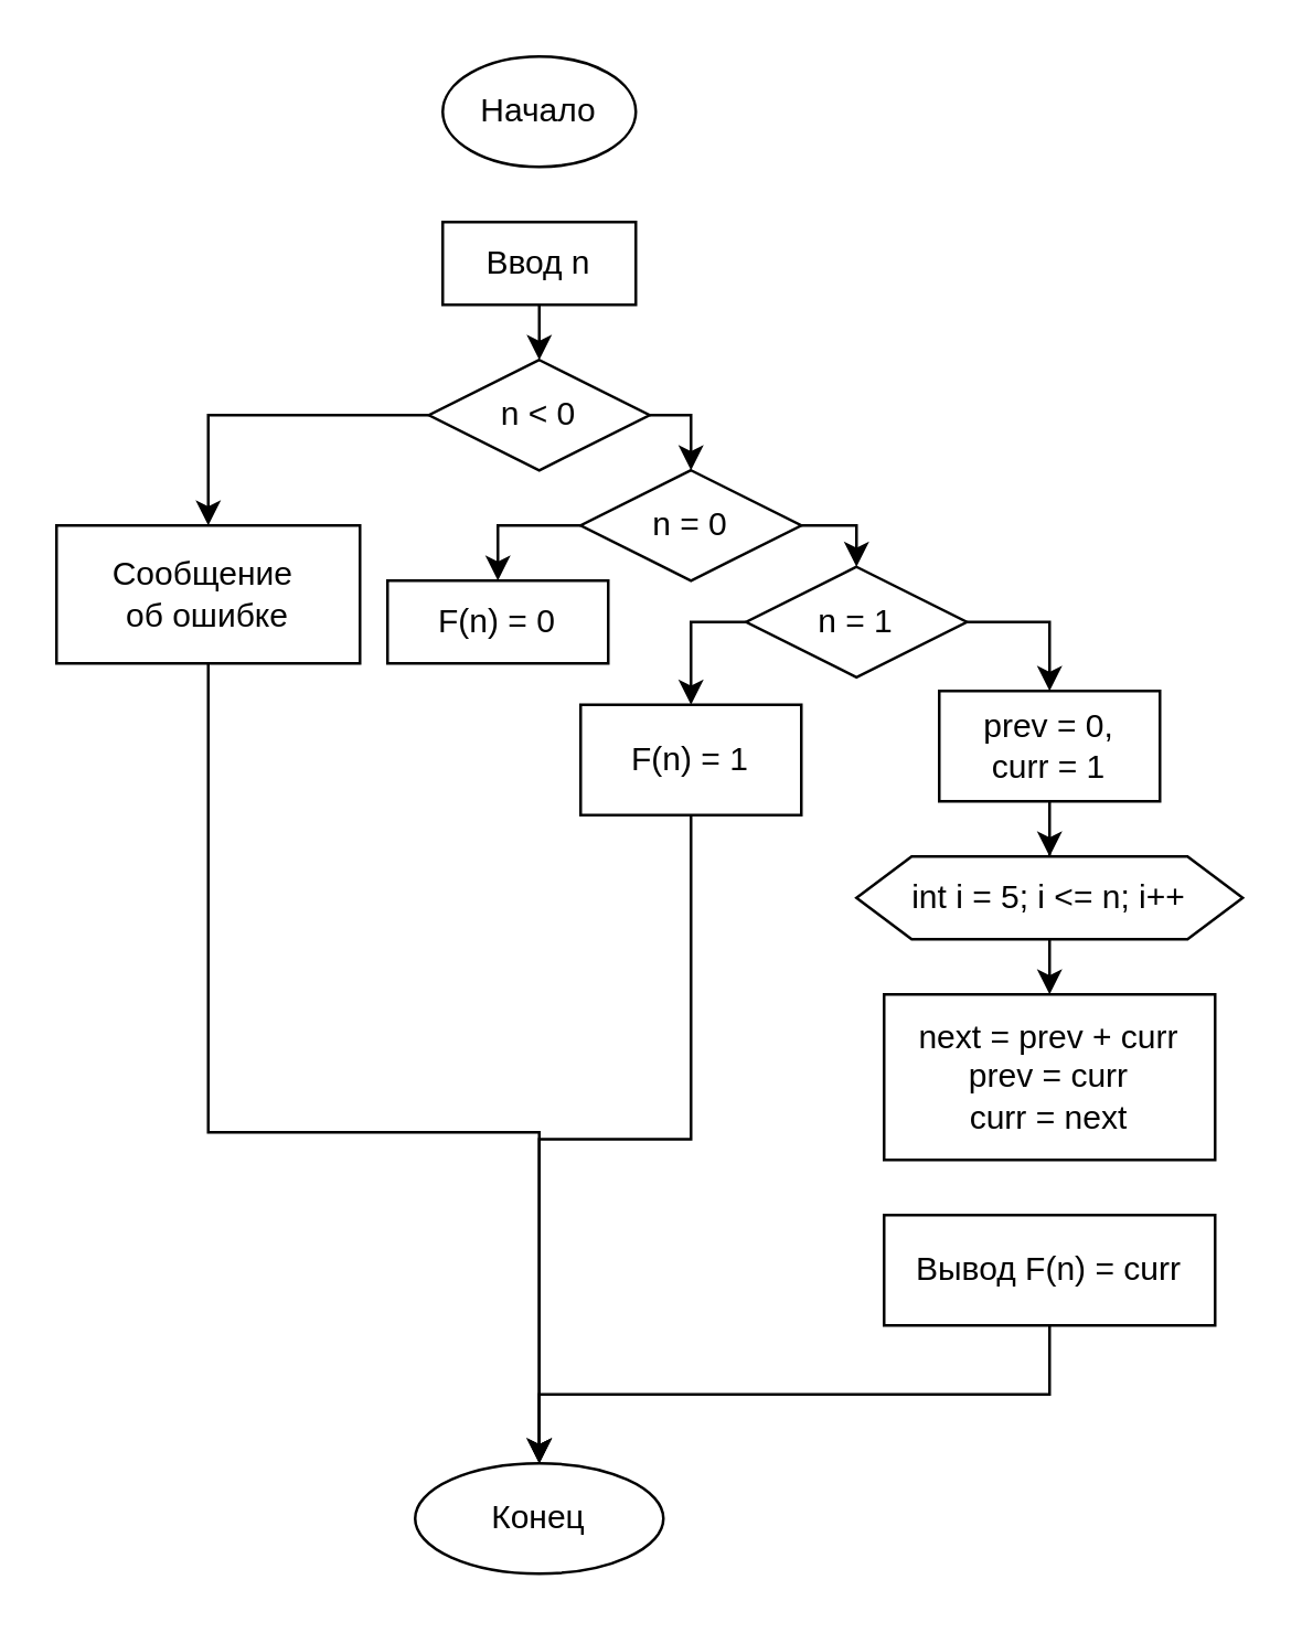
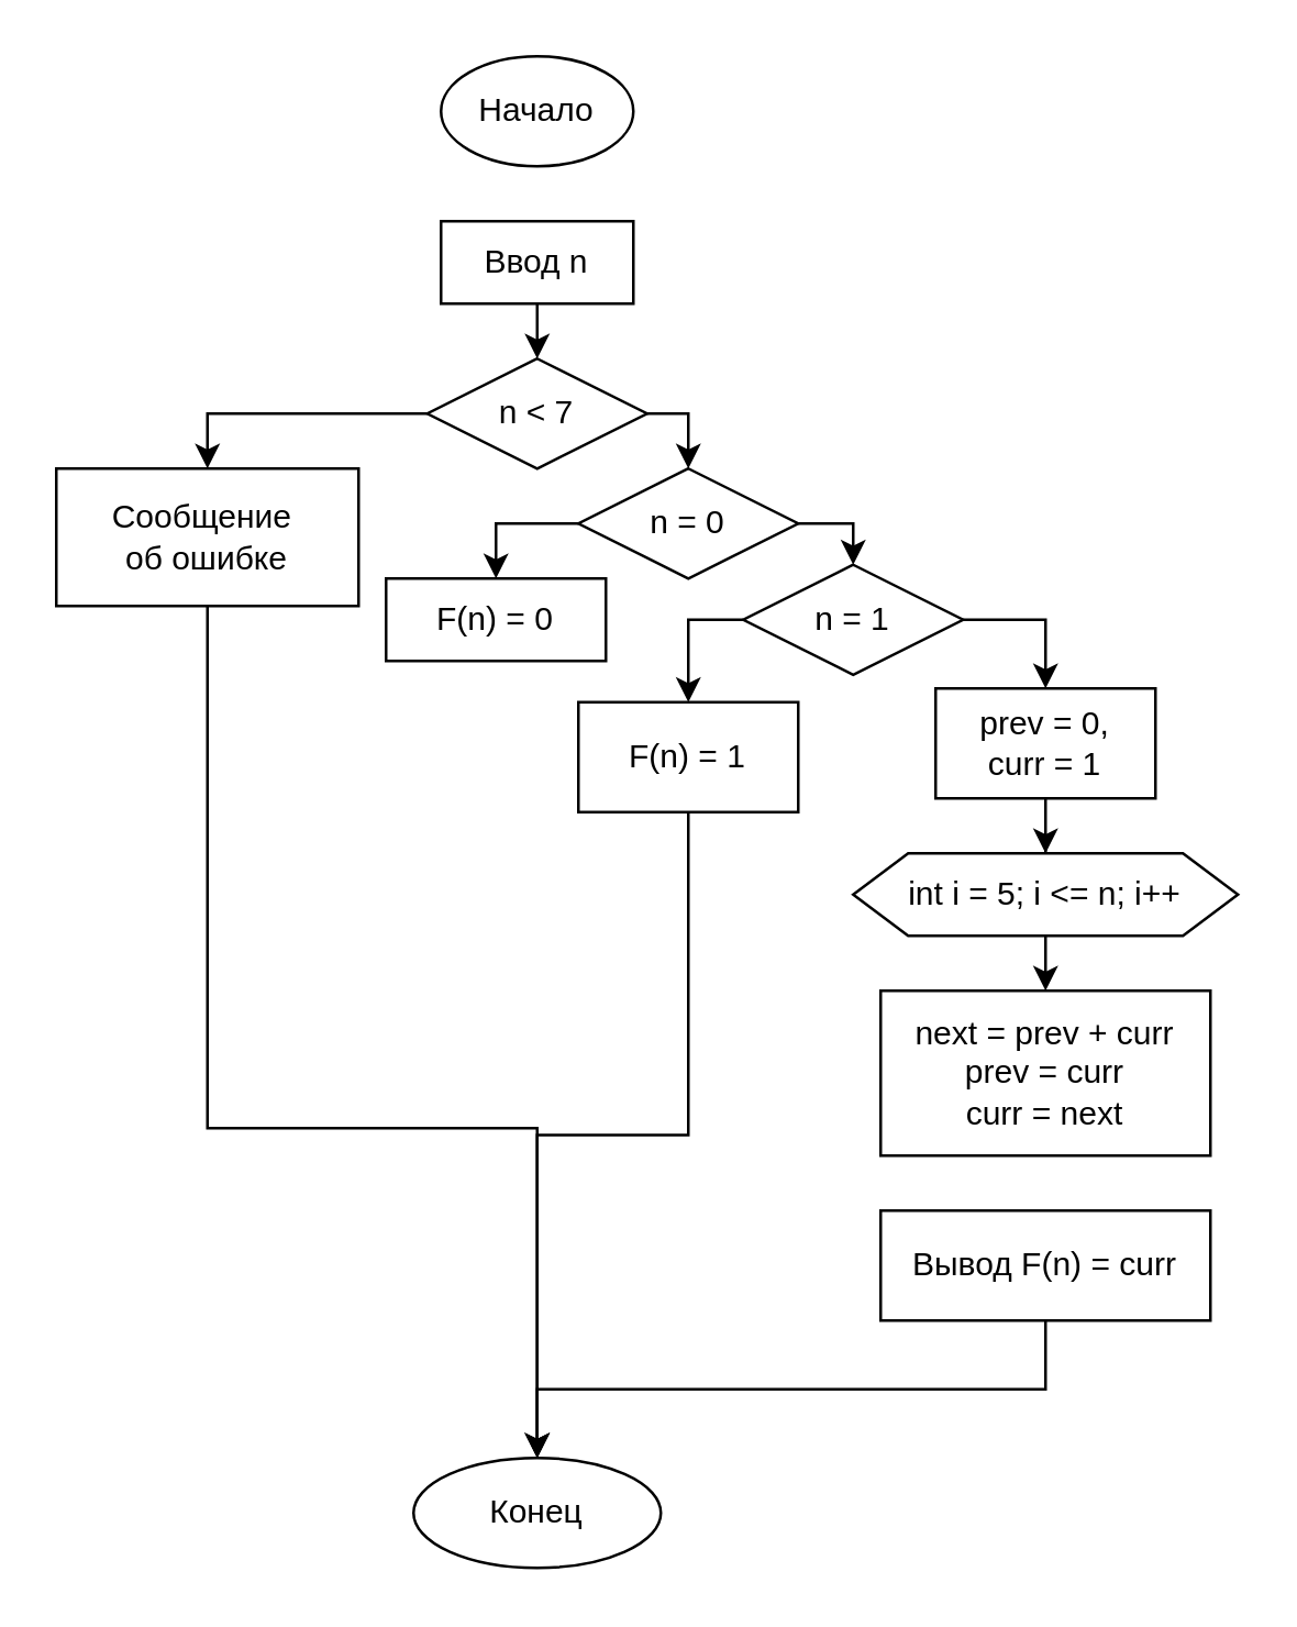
- <mxCell id="7" value="n &amp;lt; 0" style="rhombus;whiteSpace=wrap;html=1;" vertex="1" parent="1"><mxGeometry x="155" y="130" width="80" height="40" as="geometry" /></mxCell>
+ <mxCell id="7" value="n &amp;lt; 7" style="rhombus;whiteSpace=wrap;html=1;" vertex="1" parent="1"><mxGeometry x="155" y="130" width="80" height="40" as="geometry" /></mxCell>
- <mxCell id="9" value="Сообщение&amp;nbsp;&lt;div&gt;об ошибке&lt;/div&gt;" style="rounded=0;whiteSpace=wrap;html=1;" vertex="1" parent="1"><mxGeometry x="20" y="190" width="110" height="50" as="geometry" /></mxCell>
+ <mxCell id="9" value="Сообщение&amp;nbsp;&lt;div&gt;об ошибке&lt;/div&gt;" style="rounded=0;whiteSpace=wrap;html=1;" vertex="1" parent="1"><mxGeometry x="20" y="170" width="110" height="50" as="geometry" /></mxCell>
